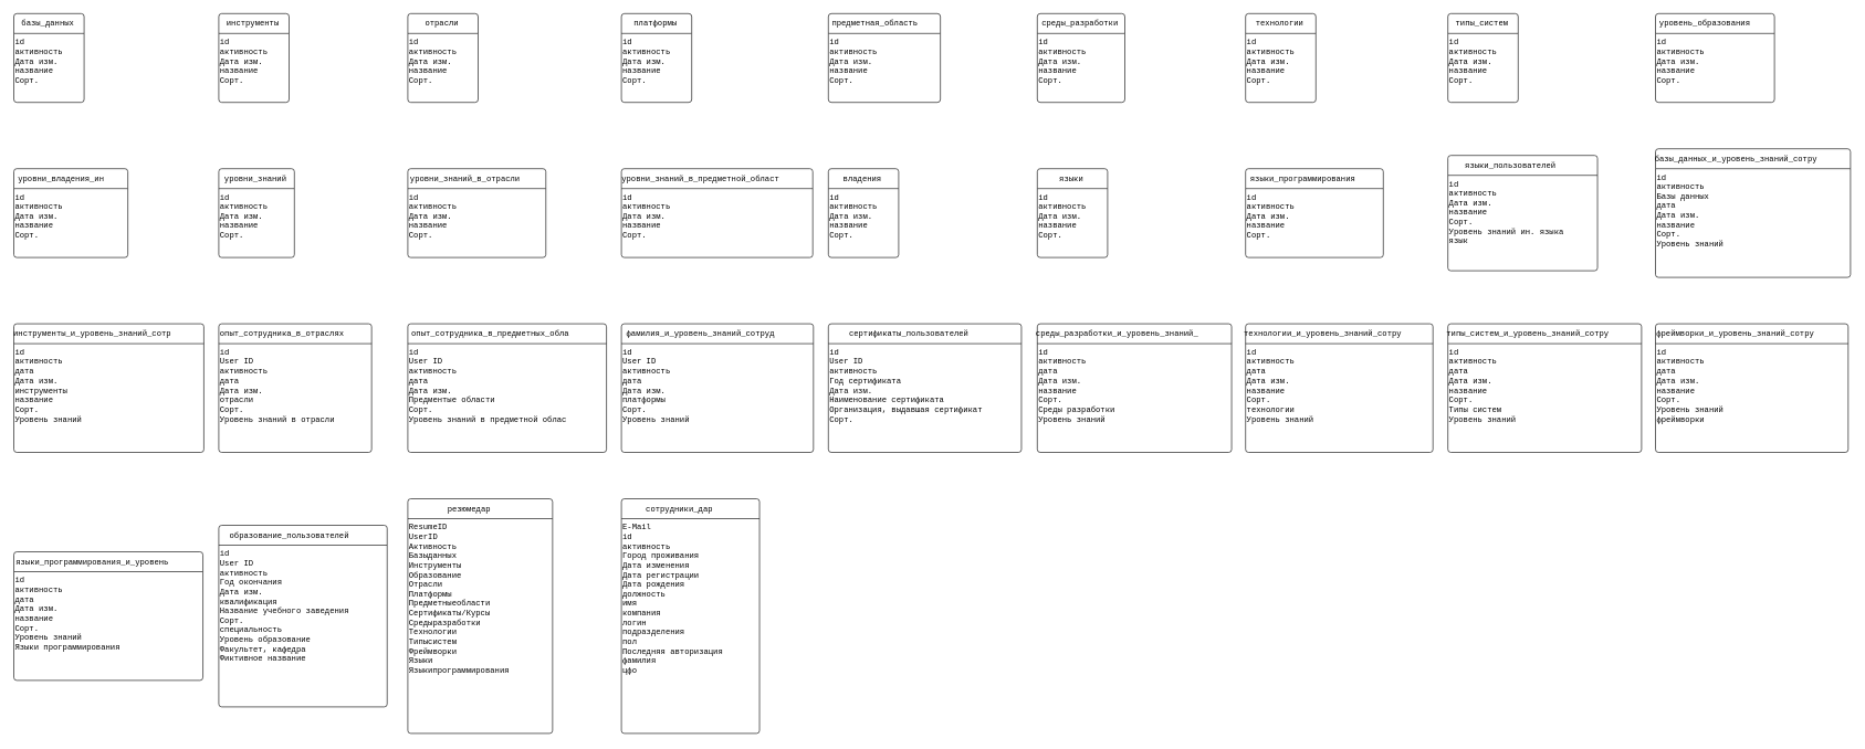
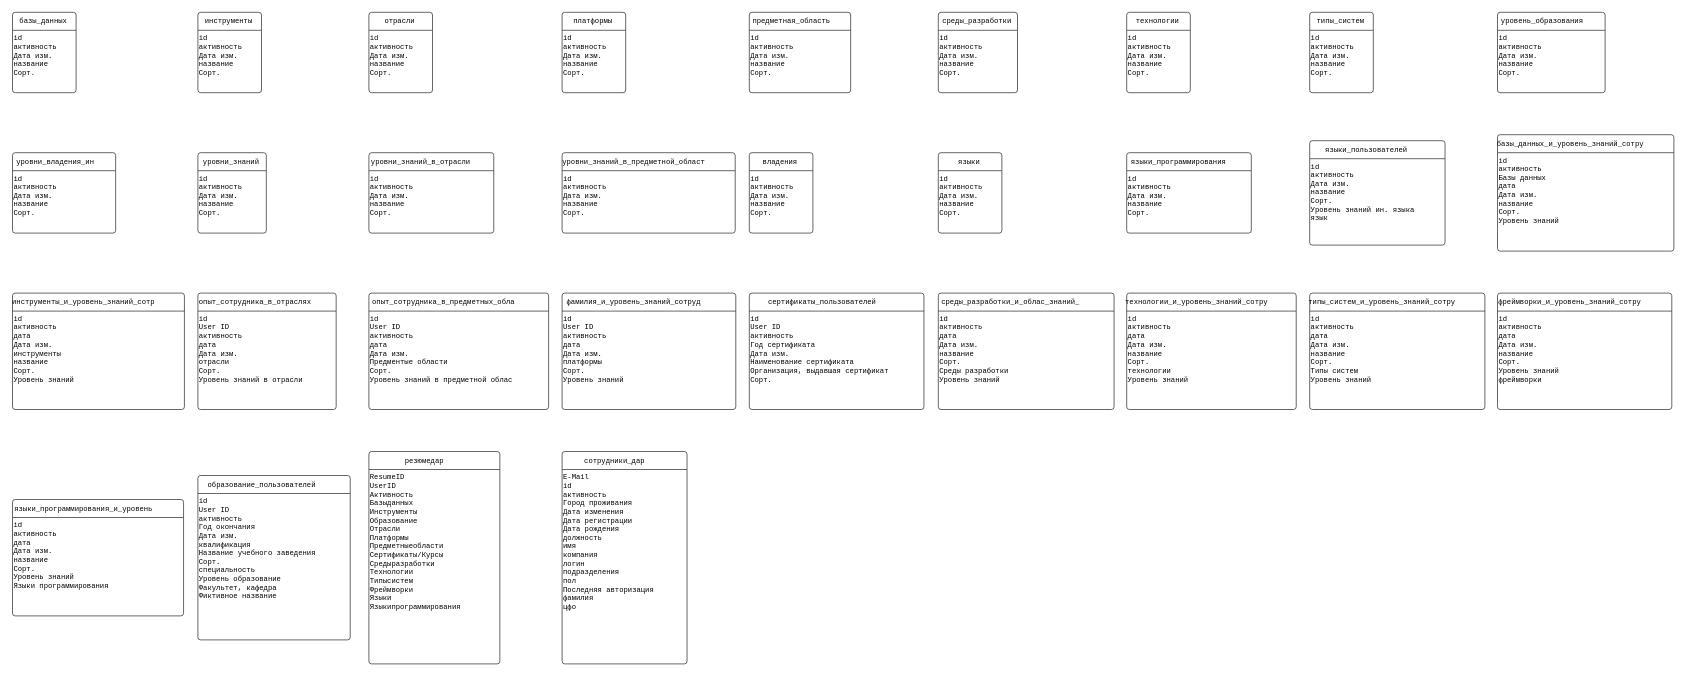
- <mxCell id="49" value="среды_разработки_и_уровень_знаний_" style="text;html=1;spacing=0;align=center;fontFamily=courier;fontSize=12;fontStyle=0;=center;swimlaneFillColor=#FFFFFF;" parent="47" vertex="1"><mxGeometry y="4" width="240" height="22" as="geometry" /></mxCell>
+ <mxCell id="49" value="среды_разработки_и_облас_знаний_" style="text;html=1;spacing=0;align=center;fontFamily=courier;fontSize=12;fontStyle=0;=center;swimlaneFillColor=#FFFFFF;" parent="47" vertex="1"><mxGeometry y="4" width="240" height="22" as="geometry" /></mxCell>
